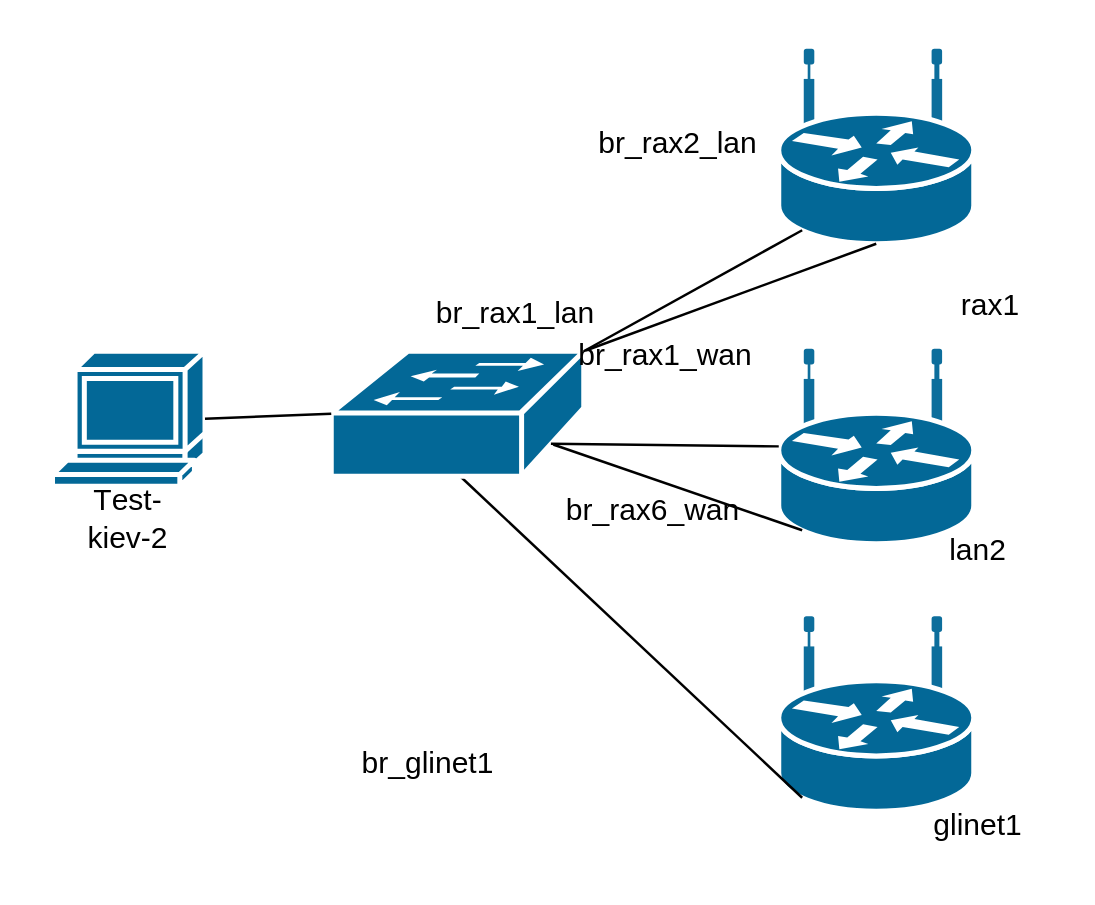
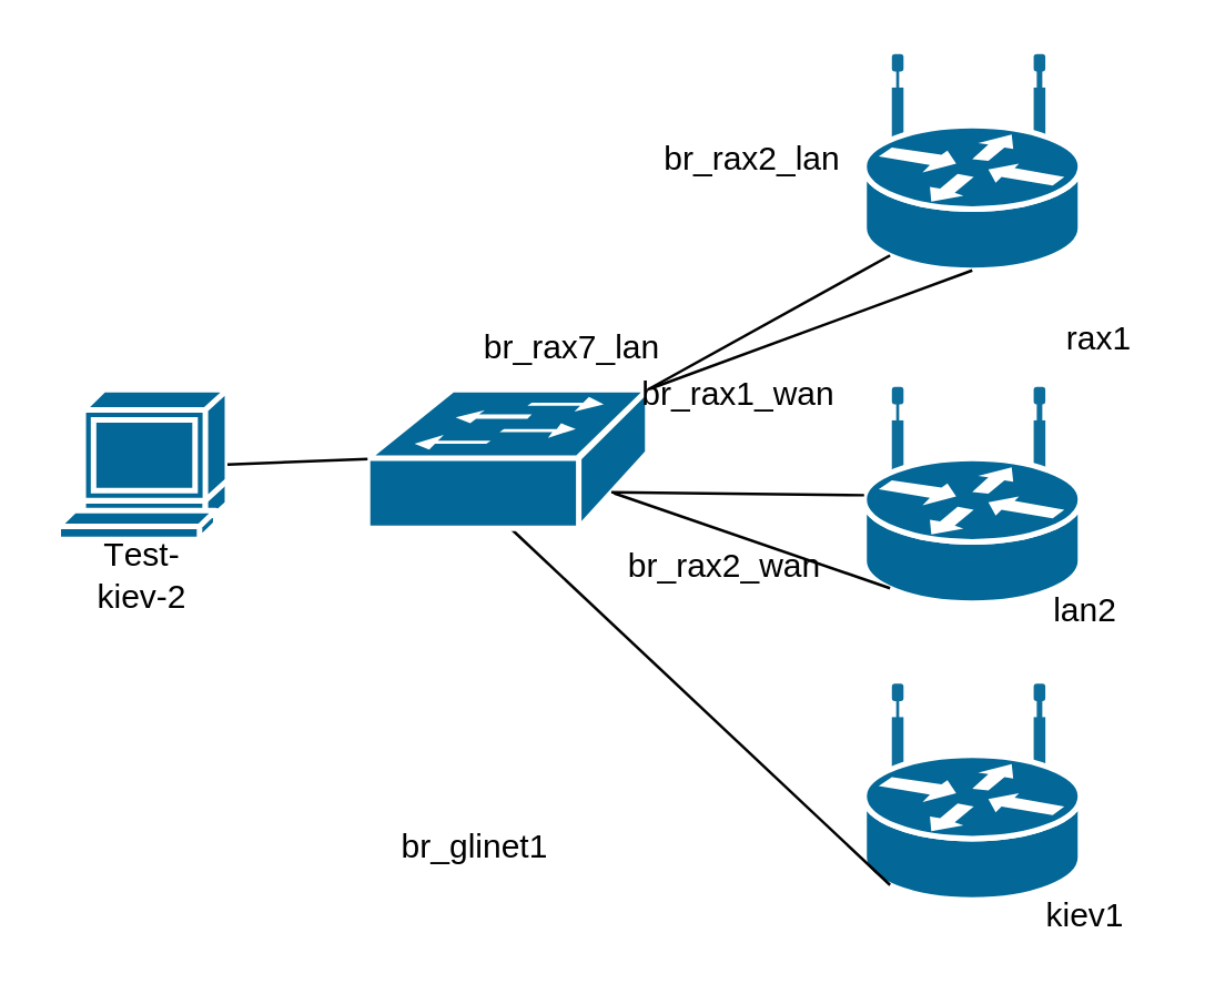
- <mxCell id="13" value="br_rax1_lan" style="text;html=1;strokeColor=none;fillColor=none;align=center;verticalAlign=middle;whiteSpace=wrap;rounded=0;" vertex="1" parent="1"><mxGeometry x="171" y="110" width="70" height="30" as="geometry" /></mxCell>
+ <mxCell id="13" value="br_rax7_lan" style="text;html=1;strokeColor=none;fillColor=none;align=center;verticalAlign=middle;whiteSpace=wrap;rounded=0;" vertex="1" parent="1"><mxGeometry x="171" y="110" width="70" height="30" as="geometry" /></mxCell>
- <mxCell id="20" value="br_rax6_wan" style="text;html=1;strokeColor=none;fillColor=none;align=center;verticalAlign=middle;whiteSpace=wrap;rounded=0;" vertex="1" parent="1"><mxGeometry x="241" y="194" width="40" height="20" as="geometry" /></mxCell>
+ <mxCell id="20" value="br_rax2_wan" style="text;html=1;strokeColor=none;fillColor=none;align=center;verticalAlign=middle;whiteSpace=wrap;rounded=0;" vertex="1" parent="1"><mxGeometry x="241" y="194" width="40" height="20" as="geometry" /></mxCell>
- <mxCell id="12" value="glinet1" style="text;html=1;strokeColor=none;fillColor=none;align=center;verticalAlign=middle;whiteSpace=wrap;rounded=0;" vertex="1" parent="1"><mxGeometry x="371" y="320" width="40" height="20" as="geometry" /></mxCell>
+ <mxCell id="12" value="kiev1" style="text;html=1;strokeColor=none;fillColor=none;align=center;verticalAlign=middle;whiteSpace=wrap;rounded=0;" vertex="1" parent="1"><mxGeometry x="371" y="320" width="40" height="20" as="geometry" /></mxCell>
